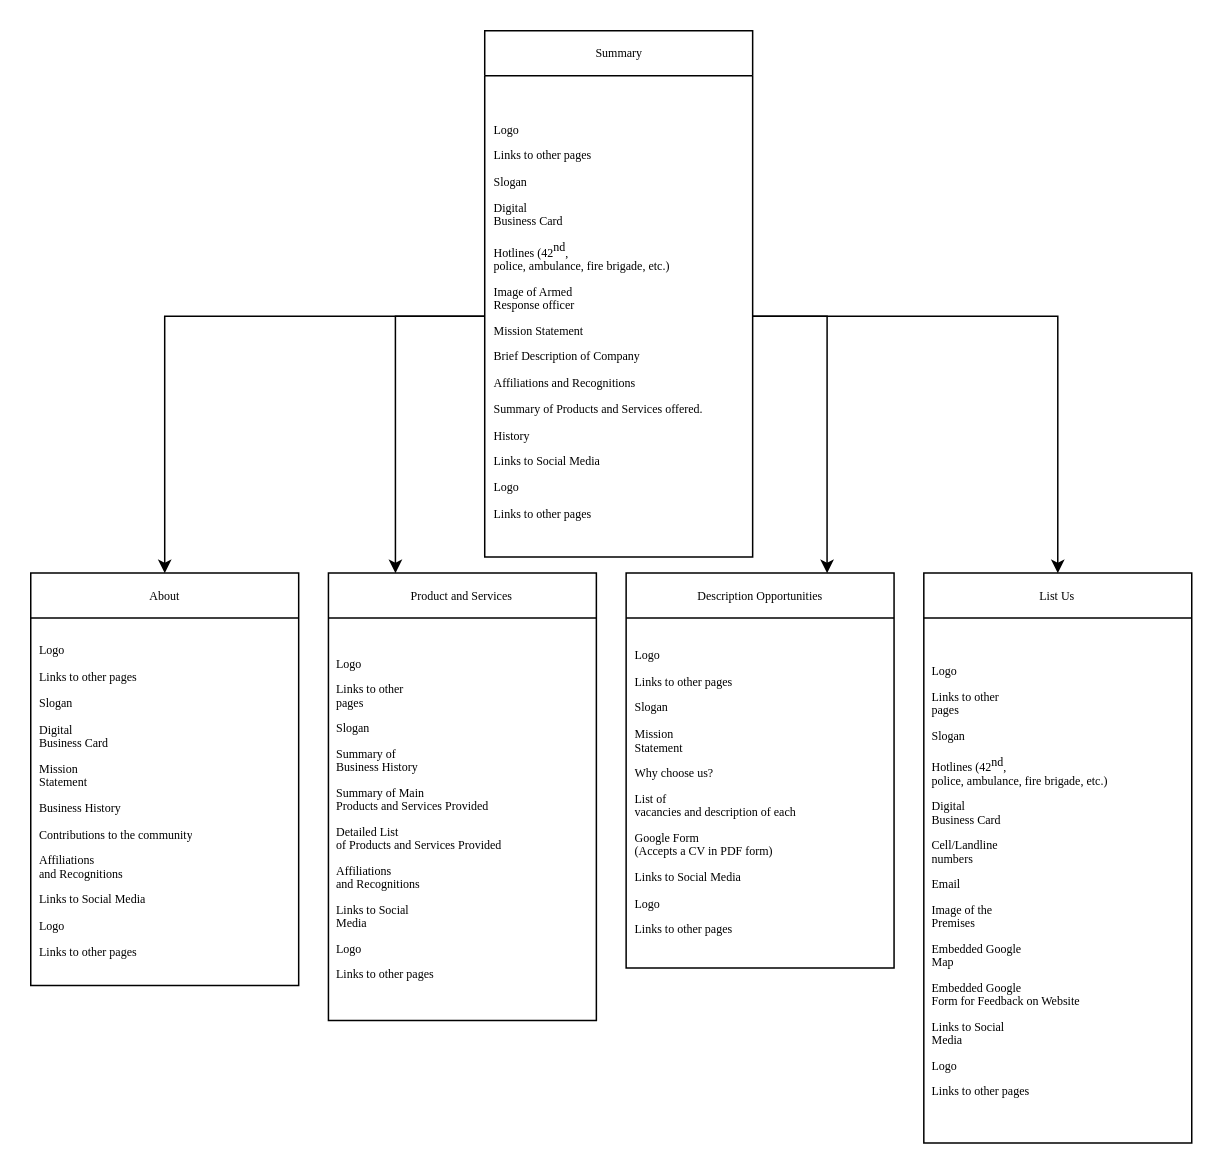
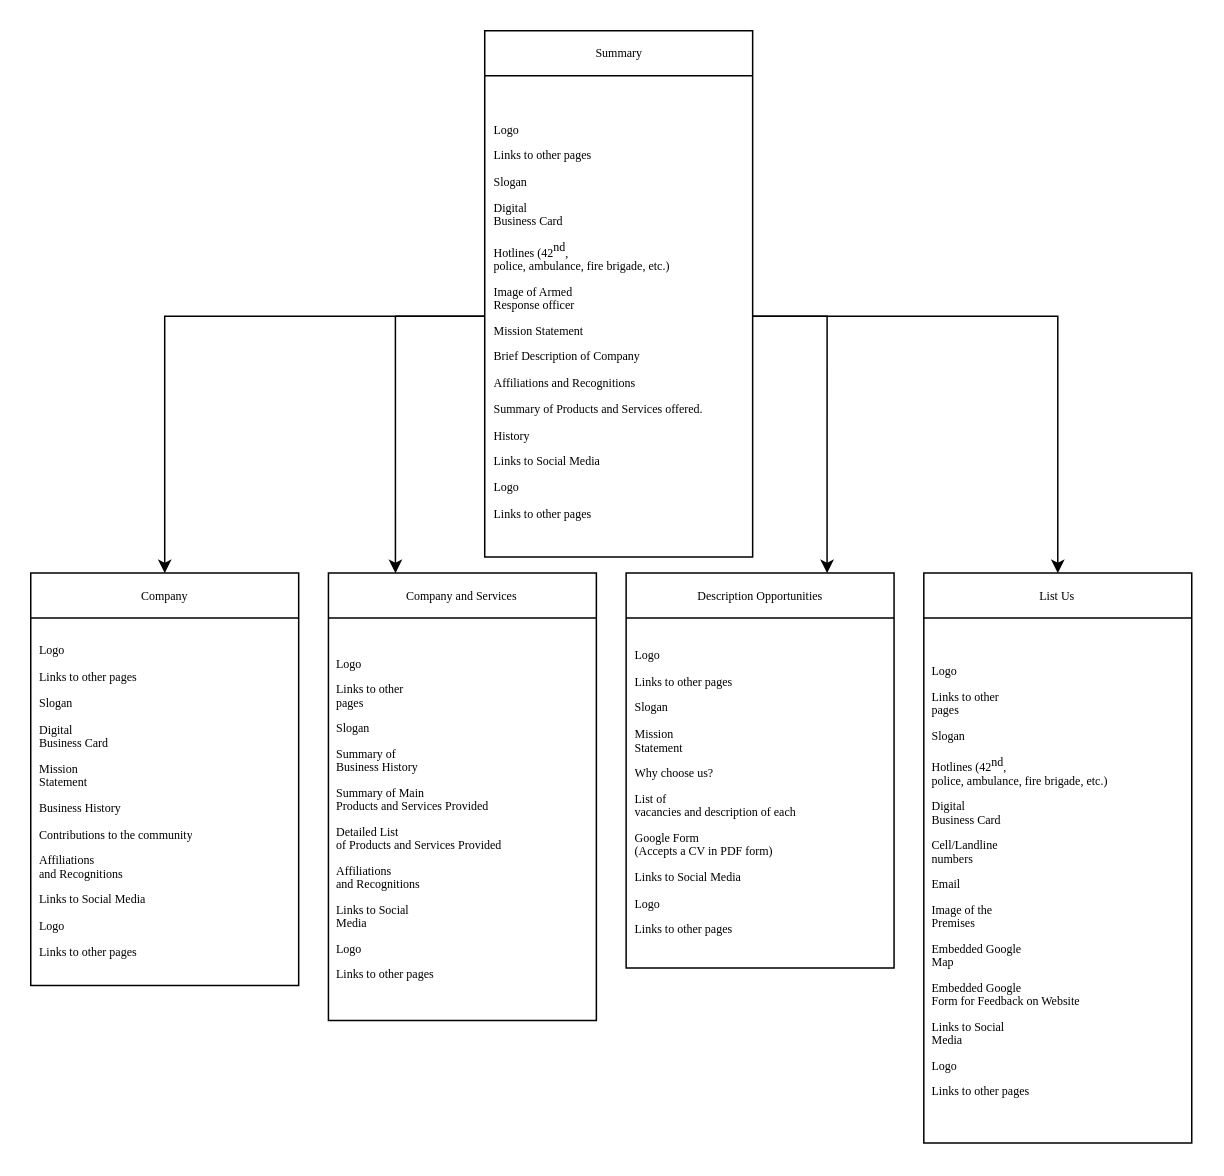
- <mxCell id="5" value="&lt;font style=&quot;font-size: 8px;&quot;&gt;About&lt;/font&gt;" style="swimlane;fontStyle=0;childLayout=stackLayout;horizontal=1;startSize=30;horizontalStack=0;resizeParent=1;resizeParentMax=0;resizeLast=0;collapsible=1;marginBottom=0;whiteSpace=wrap;html=1;fontFamily=Comic Sans MS;fontSize=8;" vertex="1" parent="2"><mxGeometry y="361.584" width="178.615" height="274.944" as="geometry" /></mxCell>
+ <mxCell id="5" value="&lt;font style=&quot;font-size: 8px;&quot;&gt;Company&lt;/font&gt;" style="swimlane;fontStyle=0;childLayout=stackLayout;horizontal=1;startSize=30;horizontalStack=0;resizeParent=1;resizeParentMax=0;resizeLast=0;collapsible=1;marginBottom=0;whiteSpace=wrap;html=1;fontFamily=Comic Sans MS;fontSize=8;" vertex="1" parent="2"><mxGeometry y="361.584" width="178.615" height="274.944" as="geometry" /></mxCell>
- <mxCell id="7" value="&lt;font style=&quot;font-size: 8px;&quot;&gt;Product and Services&lt;/font&gt;" style="swimlane;fontStyle=0;childLayout=stackLayout;horizontal=1;startSize=30;horizontalStack=0;resizeParent=1;resizeParentMax=0;resizeLast=0;collapsible=1;marginBottom=0;whiteSpace=wrap;html=1;fontFamily=Comic Sans MS;fontSize=8;" vertex="1" parent="2"><mxGeometry x="198.462" y="361.584" width="178.615" height="298.272" as="geometry" /></mxCell>
+ <mxCell id="7" value="&lt;font style=&quot;font-size: 8px;&quot;&gt;Company and Services&lt;/font&gt;" style="swimlane;fontStyle=0;childLayout=stackLayout;horizontal=1;startSize=30;horizontalStack=0;resizeParent=1;resizeParentMax=0;resizeLast=0;collapsible=1;marginBottom=0;whiteSpace=wrap;html=1;fontFamily=Comic Sans MS;fontSize=8;" vertex="1" parent="2"><mxGeometry x="198.462" y="361.584" width="178.615" height="298.272" as="geometry" /></mxCell>
